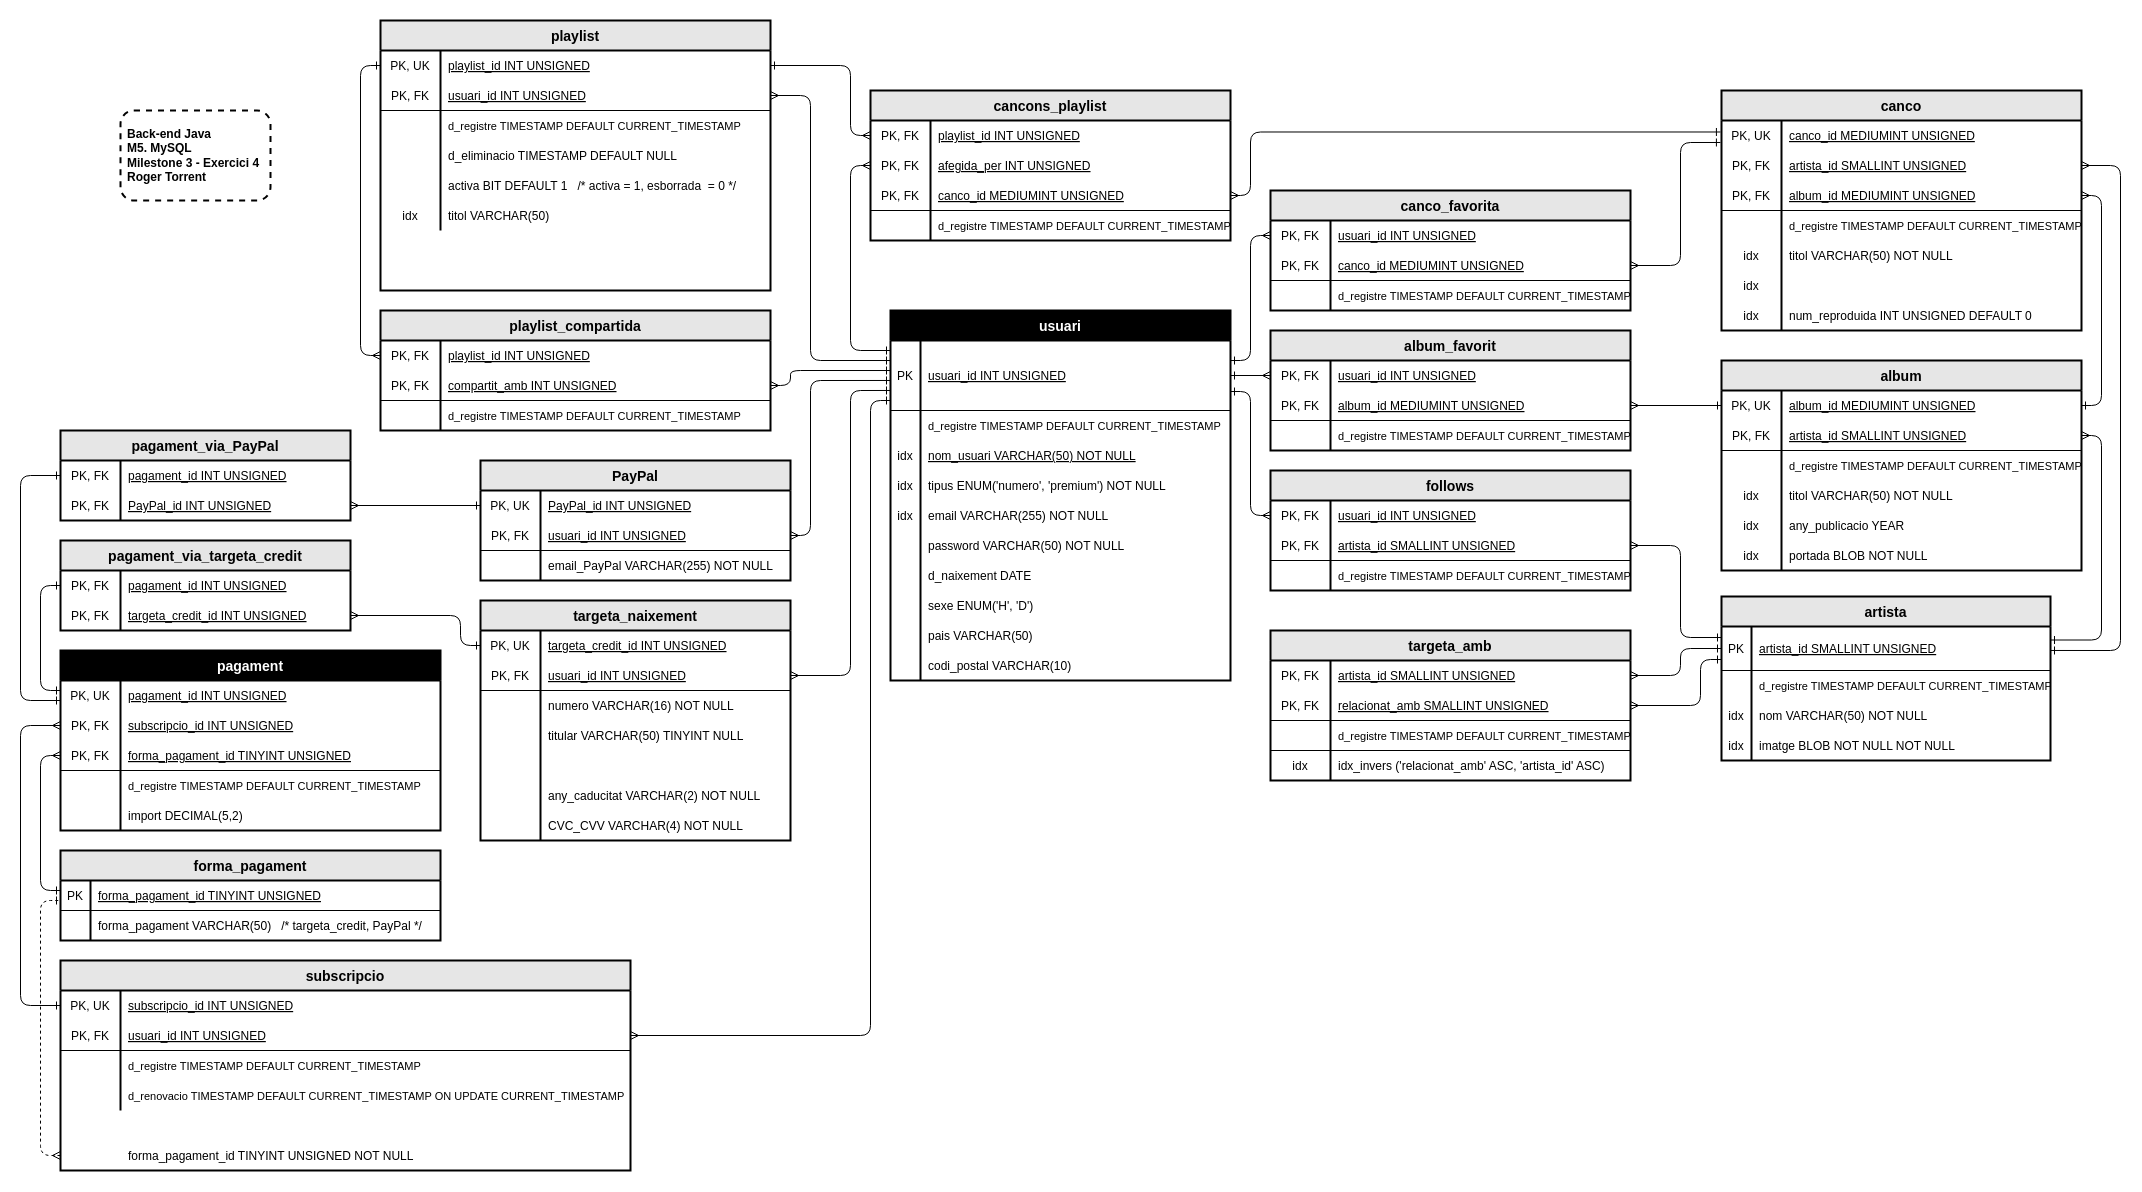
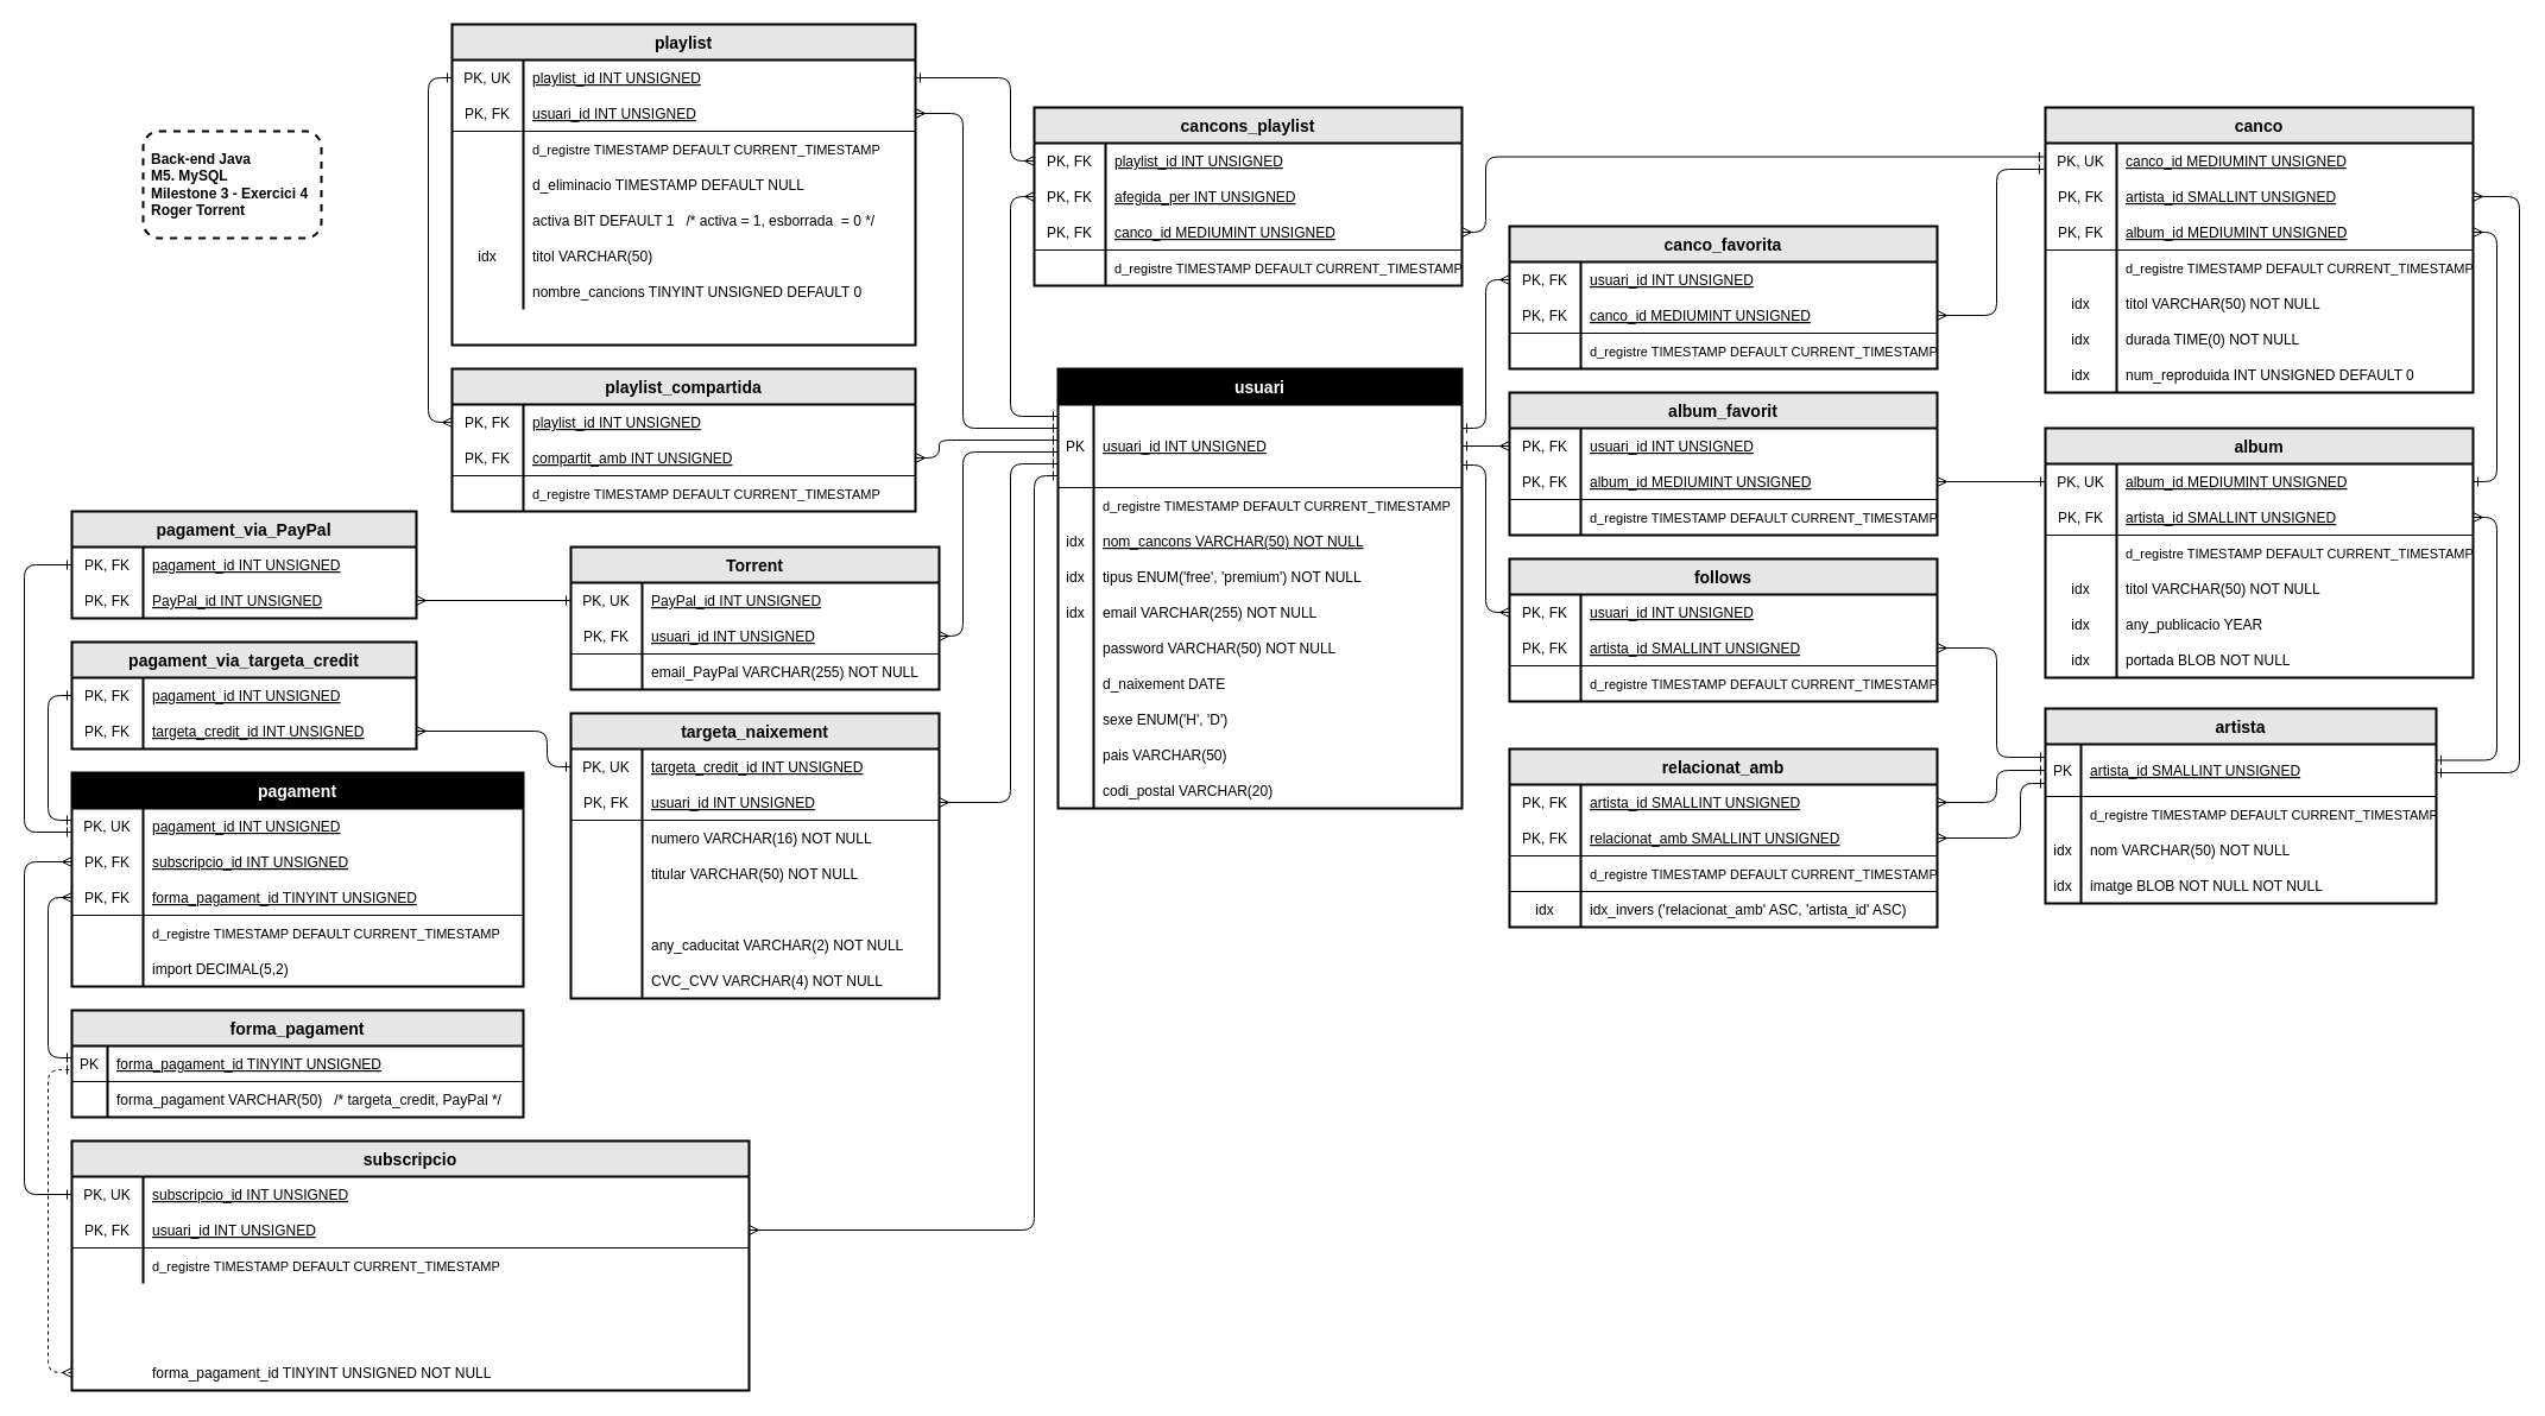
+ <mxCell id="126" value="nombre_cancions TINYINT UNSIGNED DEFAULT 0" style="shape=partialRectangle;connectable=0;fillColor=none;top=0;left=0;bottom=0;right=0;align=left;spacingLeft=6;overflow=hidden;" parent="124" vertex="1"><mxGeometry x="60" width="330" height="30" as="geometry" /></mxCell>
+ <mxCell id="213" value="durada TIME(0) NOT NULL" style="shape=partialRectangle;connectable=0;fillColor=none;top=0;left=0;bottom=0;right=0;align=left;spacingLeft=6;overflow=hidden;" parent="211" vertex="1"><mxGeometry x="60" width="300" height="30" as="geometry" /></mxCell>
- <mxCell id="12" value="nom_usuari VARCHAR(50) NOT NULL" style="shape=partialRectangle;connectable=0;fillColor=none;top=0;left=0;bottom=0;right=0;align=left;spacingLeft=6;fontStyle=4;overflow=hidden;" parent="10" vertex="1"><mxGeometry x="30" width="310" height="30" as="geometry" /></mxCell>
+ <mxCell id="12" value="nom_cancons VARCHAR(50) NOT NULL" style="shape=partialRectangle;connectable=0;fillColor=none;top=0;left=0;bottom=0;right=0;align=left;spacingLeft=6;fontStyle=4;overflow=hidden;" parent="10" vertex="1"><mxGeometry x="30" width="310" height="30" as="geometry" /></mxCell>
- <mxCell id="79" value="PayPal" style="shape=table;startSize=30;container=1;collapsible=1;childLayout=tableLayout;fixedRows=1;rowLines=0;fontStyle=1;align=center;resizeLast=1;strokeWidth=2;fillColor=#E6E6E6;fontSize=14;" parent="1" vertex="1"><mxGeometry x="480" y="460" width="310" height="120" as="geometry" /></mxCell>
+ <mxCell id="79" value="Torrent" style="shape=table;startSize=30;container=1;collapsible=1;childLayout=tableLayout;fixedRows=1;rowLines=0;fontStyle=1;align=center;resizeLast=1;strokeWidth=2;fillColor=#E6E6E6;fontSize=14;" parent="1" vertex="1"><mxGeometry x="480" y="460" width="310" height="120" as="geometry" /></mxCell>
- <mxCell id="15" value="tipus ENUM('numero', 'premium') NOT NULL" style="shape=partialRectangle;connectable=0;fillColor=none;top=0;left=0;bottom=0;right=0;align=left;spacingLeft=6;overflow=hidden;" parent="13" vertex="1"><mxGeometry x="30" width="310" height="30" as="geometry" /></mxCell>
+ <mxCell id="15" value="tipus ENUM('free', 'premium') NOT NULL" style="shape=partialRectangle;connectable=0;fillColor=none;top=0;left=0;bottom=0;right=0;align=left;spacingLeft=6;overflow=hidden;" parent="13" vertex="1"><mxGeometry x="30" width="310" height="30" as="geometry" /></mxCell>
- <mxCell id="257" value="targeta_amb" style="shape=table;startSize=30;container=1;collapsible=1;childLayout=tableLayout;fixedRows=1;rowLines=0;fontStyle=1;align=center;resizeLast=1;strokeWidth=2;fillColor=#E6E6E6;fontSize=14;" parent="1" vertex="1"><mxGeometry x="1270" y="630" width="360" height="150" as="geometry" /></mxCell>
+ <mxCell id="257" value="relacionat_amb" style="shape=table;startSize=30;container=1;collapsible=1;childLayout=tableLayout;fixedRows=1;rowLines=0;fontStyle=1;align=center;resizeLast=1;strokeWidth=2;fillColor=#E6E6E6;fontSize=14;" parent="1" vertex="1"><mxGeometry x="1270" y="630" width="360" height="150" as="geometry" /></mxCell>
- <mxCell id="33" value="codi_postal VARCHAR(10)" style="shape=partialRectangle;connectable=0;fillColor=none;top=0;left=0;bottom=0;right=0;align=left;spacingLeft=6;overflow=hidden;" parent="31" vertex="1"><mxGeometry x="30" width="310" height="30" as="geometry" /></mxCell>
+ <mxCell id="33" value="codi_postal VARCHAR(20)" style="shape=partialRectangle;connectable=0;fillColor=none;top=0;left=0;bottom=0;right=0;align=left;spacingLeft=6;overflow=hidden;" parent="31" vertex="1"><mxGeometry x="30" width="310" height="30" as="geometry" /></mxCell>
- <mxCell id="70" value="titular VARCHAR(50) TINYINT NULL" style="shape=partialRectangle;connectable=0;fillColor=none;top=0;left=0;bottom=0;right=0;align=left;spacingLeft=6;overflow=hidden;" parent="68" vertex="1"><mxGeometry x="60" width="250" height="30" as="geometry" /></mxCell>
+ <mxCell id="70" value="titular VARCHAR(50) NOT NULL" style="shape=partialRectangle;connectable=0;fillColor=none;top=0;left=0;bottom=0;right=0;align=left;spacingLeft=6;overflow=hidden;" parent="68" vertex="1"><mxGeometry x="60" width="250" height="30" as="geometry" /></mxCell>
- <mxCell id="46" value="d_renovacio TIMESTAMP DEFAULT CURRENT_TIMESTAMP ON UPDATE CURRENT_TIMESTAMP" style="shape=partialRectangle;connectable=0;fillColor=none;top=0;left=0;bottom=0;right=0;align=left;spacingLeft=6;overflow=hidden;fontSize=11;" parent="44" vertex="1"><mxGeometry x="60" width="510" height="30" as="geometry" /></mxCell>
